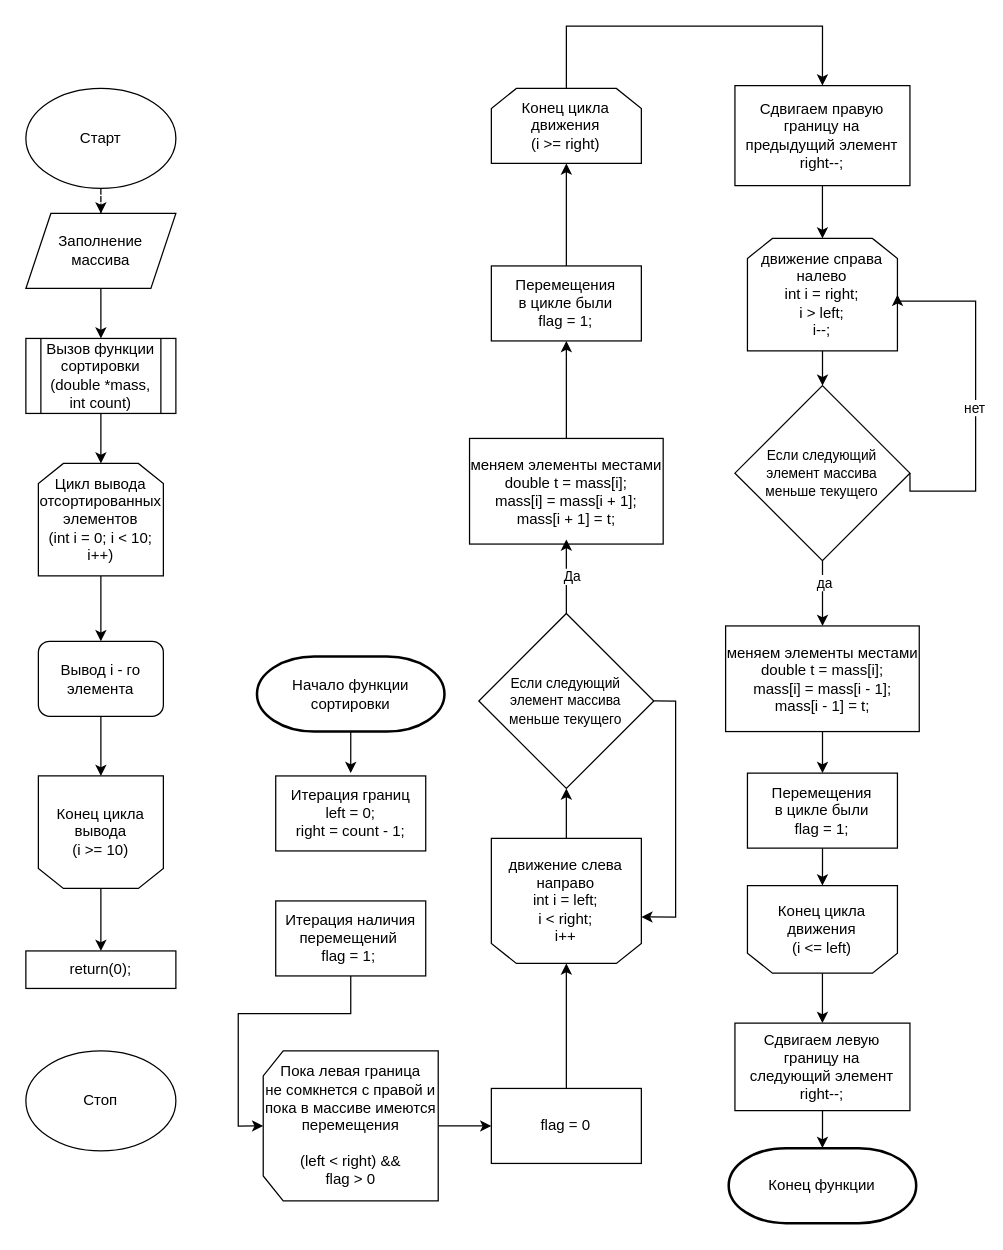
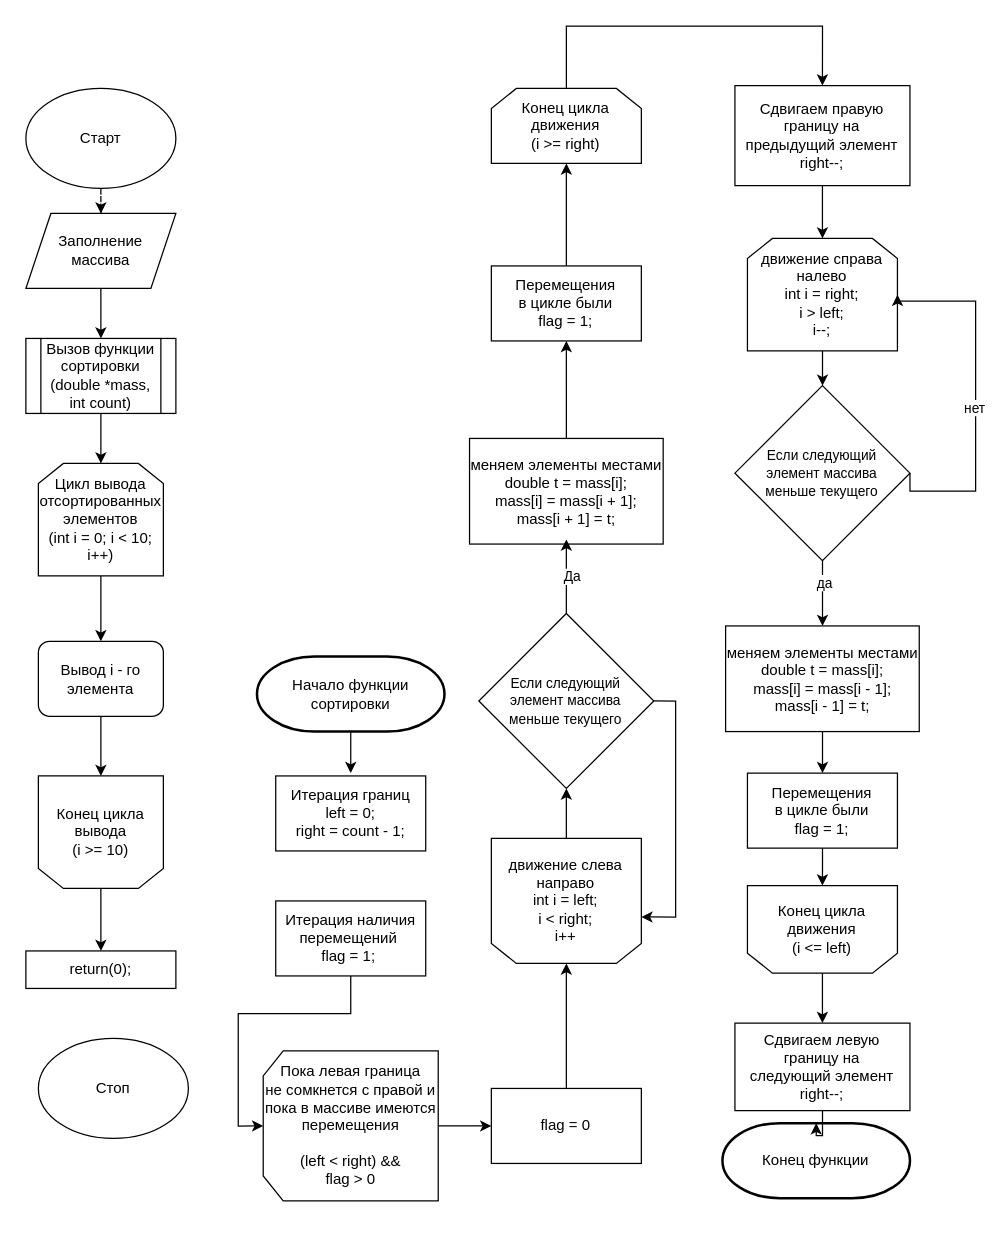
- <mxCell id="50" value="Стоп" style="ellipse;whiteSpace=wrap;html=1;" vertex="1" parent="1"><mxGeometry x="20" y="840.25" width="120" height="80" as="geometry" /></mxCell>
+ <mxCell id="50" value="Стоп" style="ellipse;whiteSpace=wrap;html=1;" vertex="1" parent="1"><mxGeometry x="30" y="830.25" width="120" height="80" as="geometry" /></mxCell>
- <mxCell id="53" value="Конец функции" style="strokeWidth=2;html=1;shape=mxgraph.flowchart.terminator;whiteSpace=wrap;" vertex="1" parent="1"><mxGeometry x="582.26" y="918" width="150" height="60" as="geometry" /></mxCell>
+ <mxCell id="53" value="Конец функции" style="strokeWidth=2;html=1;shape=mxgraph.flowchart.terminator;whiteSpace=wrap;" vertex="1" parent="1"><mxGeometry x="577.26" y="898" width="150" height="60" as="geometry" /></mxCell>
